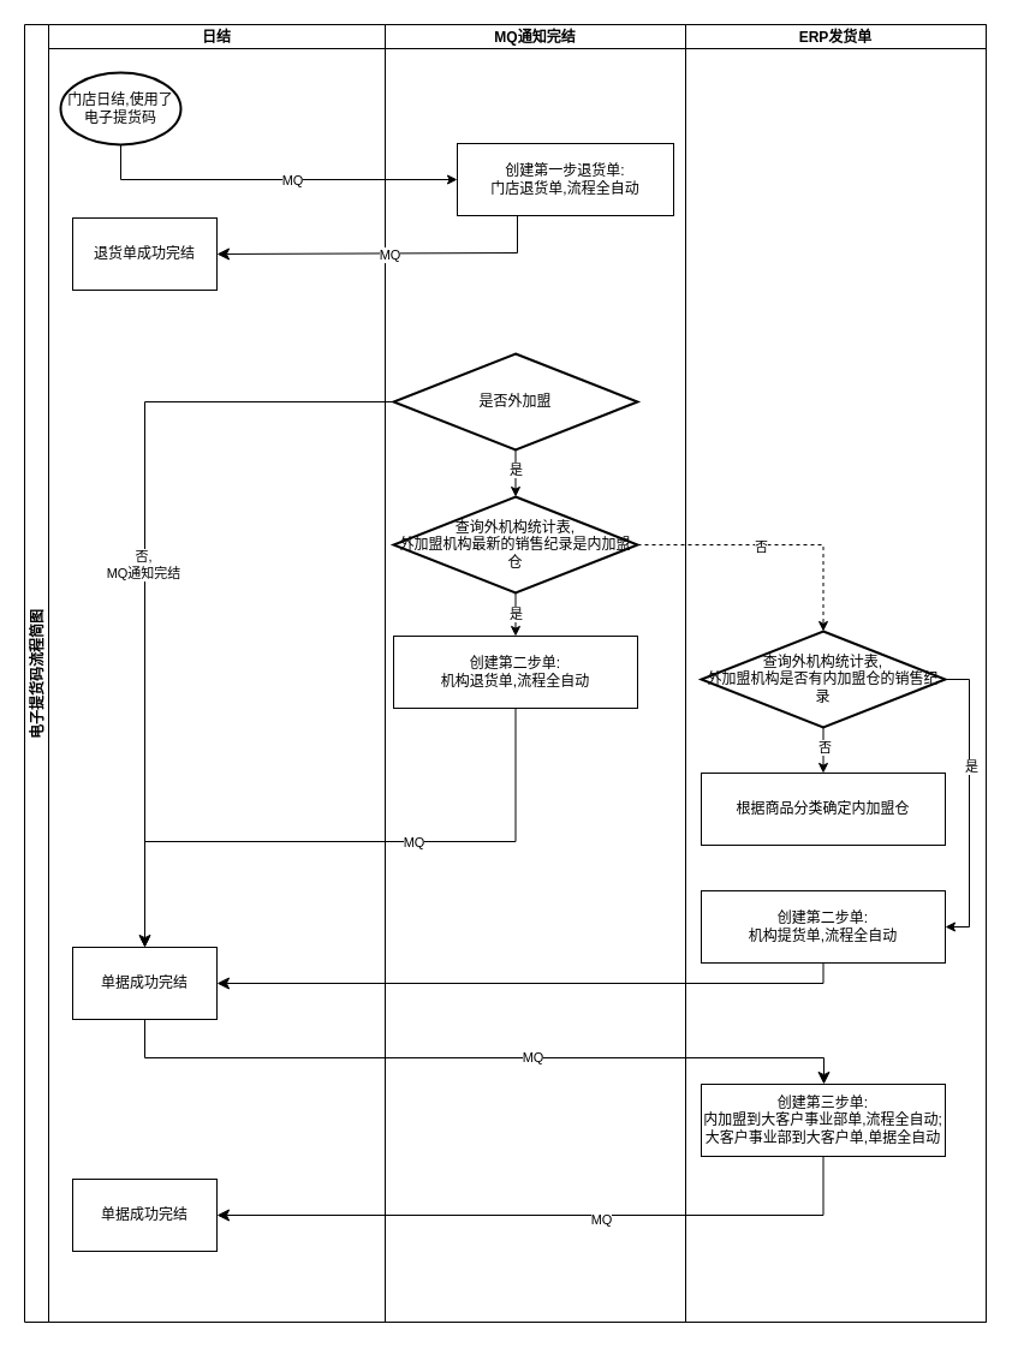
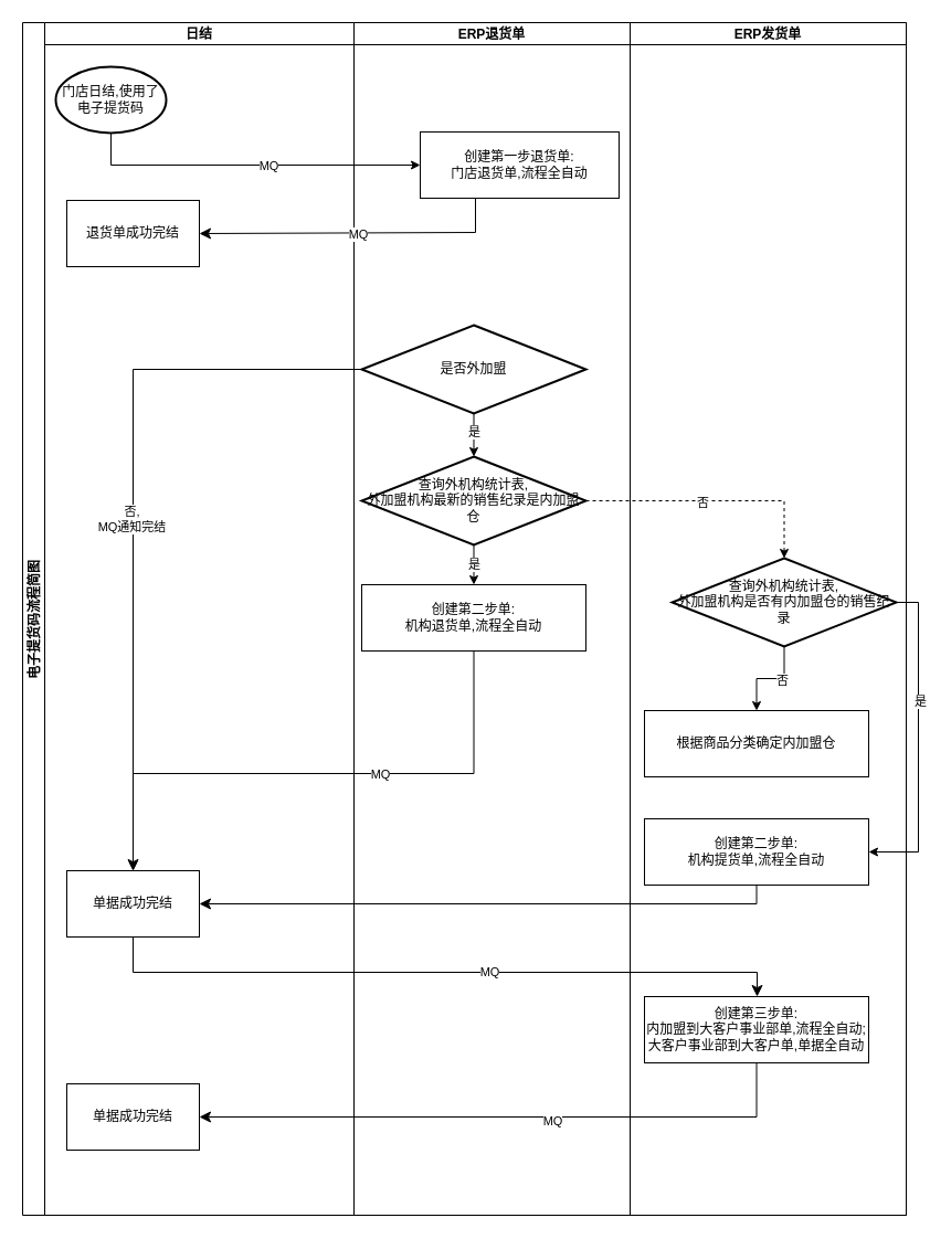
- <mxCell id="8" value="MQ通知完结" style="swimlane;startSize=20;" vertex="1" parent="2"><mxGeometry x="300" width="250" height="1080" as="geometry" /></mxCell>
+ <mxCell id="8" value="ERP退货单" style="swimlane;startSize=20;" vertex="1" parent="2"><mxGeometry x="300" width="250" height="1080" as="geometry" /></mxCell>
- <mxCell id="21" value="查询外机构统计表,&lt;br&gt;外加盟机构是否有内加盟仓的销售纪录" style="strokeWidth=2;html=1;shape=mxgraph.flowchart.decision;whiteSpace=wrap;" vertex="1" parent="16"><mxGeometry x="13" y="505" width="203" height="80" as="geometry" /></mxCell>
+ <mxCell id="21" value="查询外机构统计表,&lt;br&gt;外加盟机构是否有内加盟仓的销售纪录" style="strokeWidth=2;html=1;shape=mxgraph.flowchart.decision;whiteSpace=wrap;" vertex="1" parent="16"><mxGeometry x="38" y="485" width="203" height="80" as="geometry" /></mxCell>
